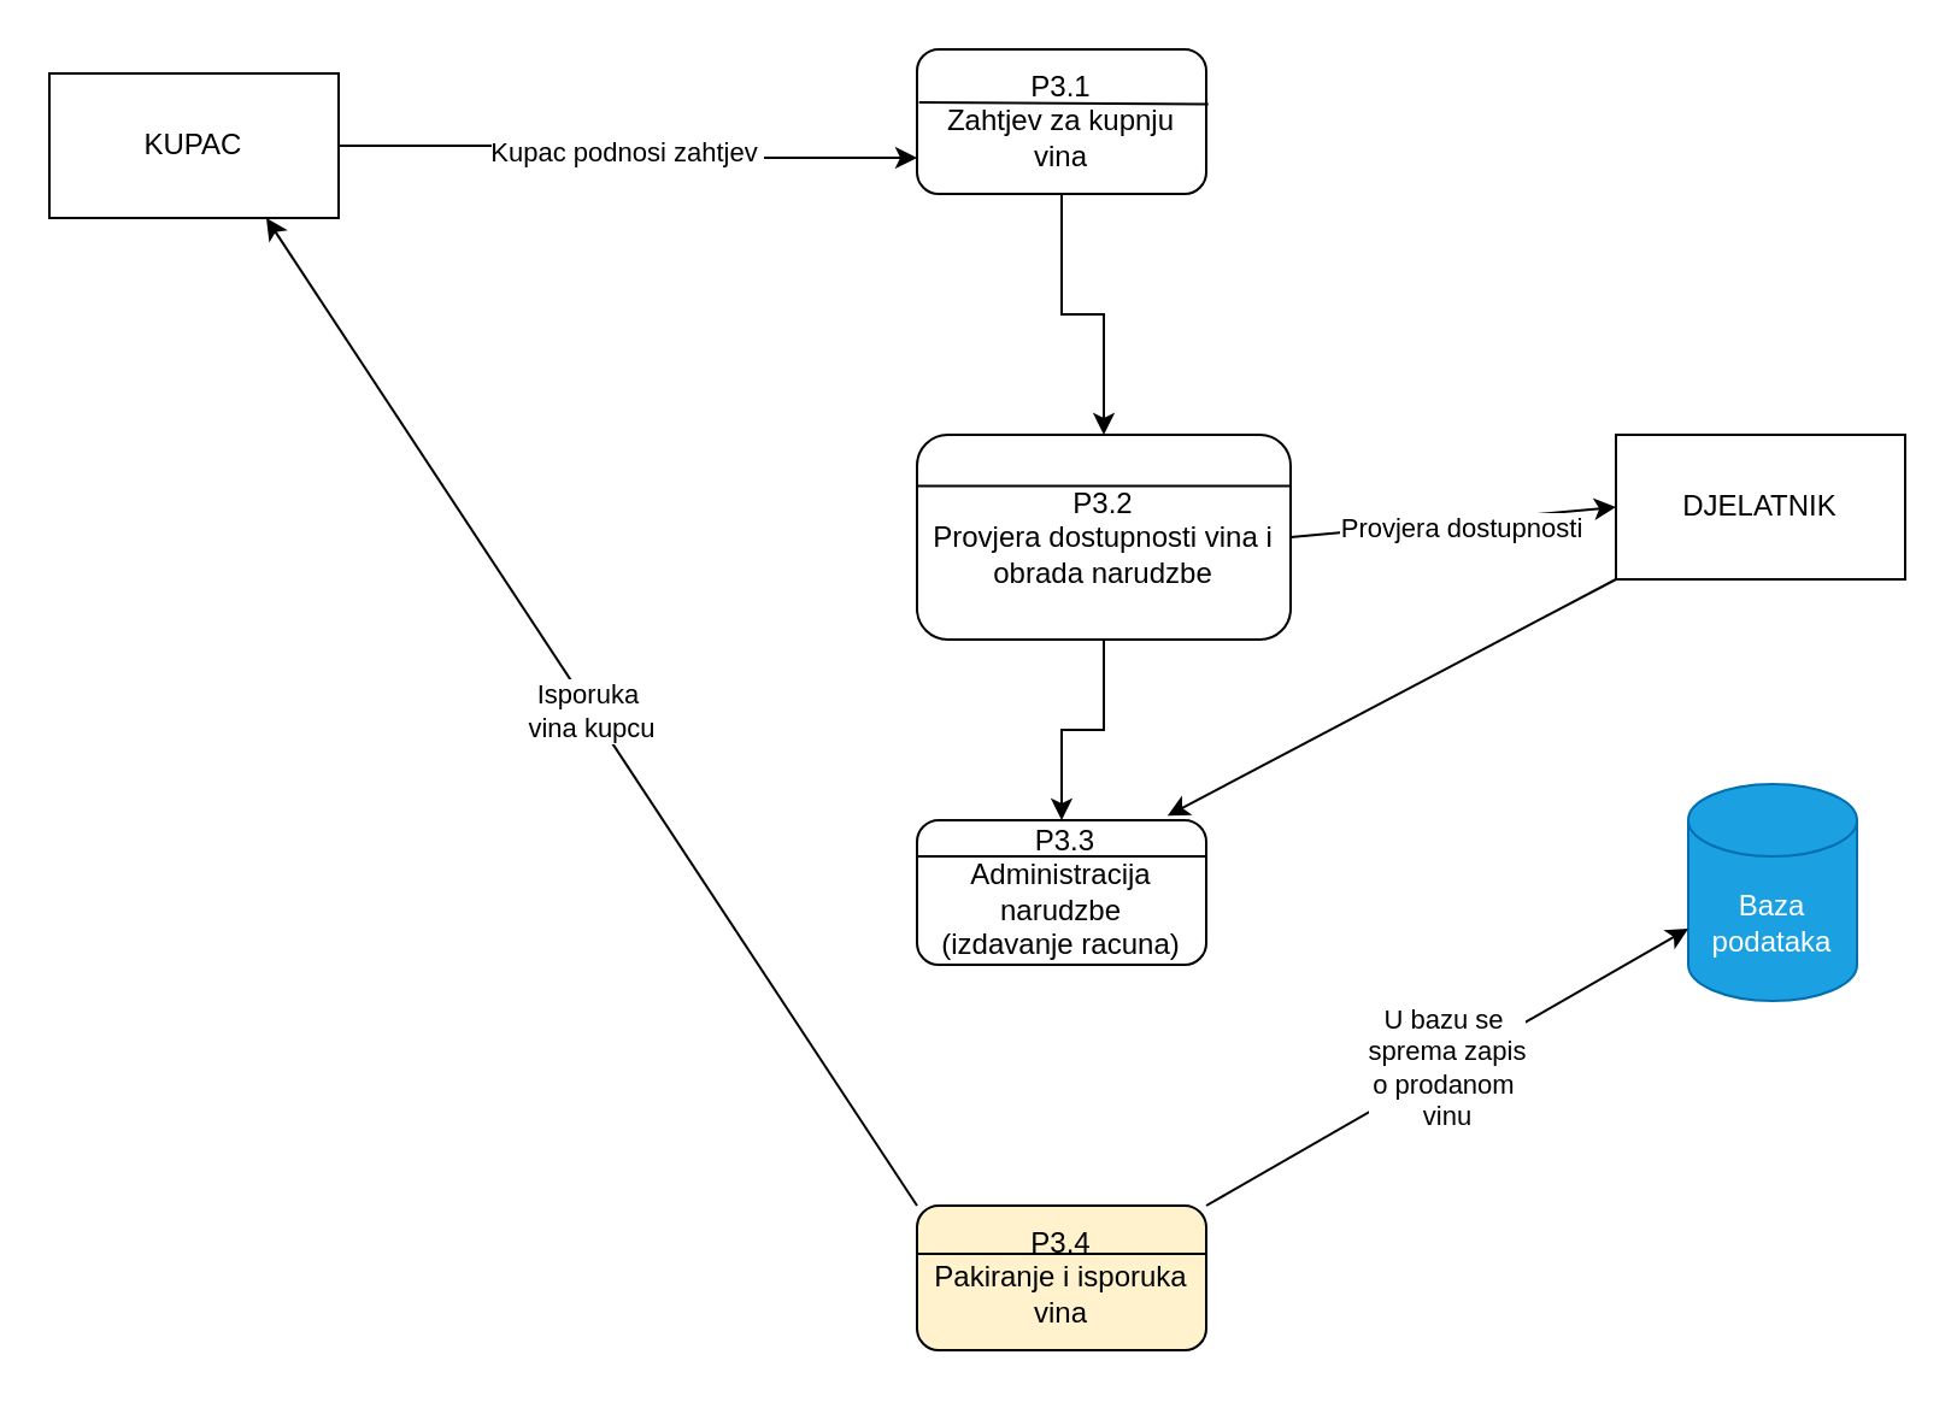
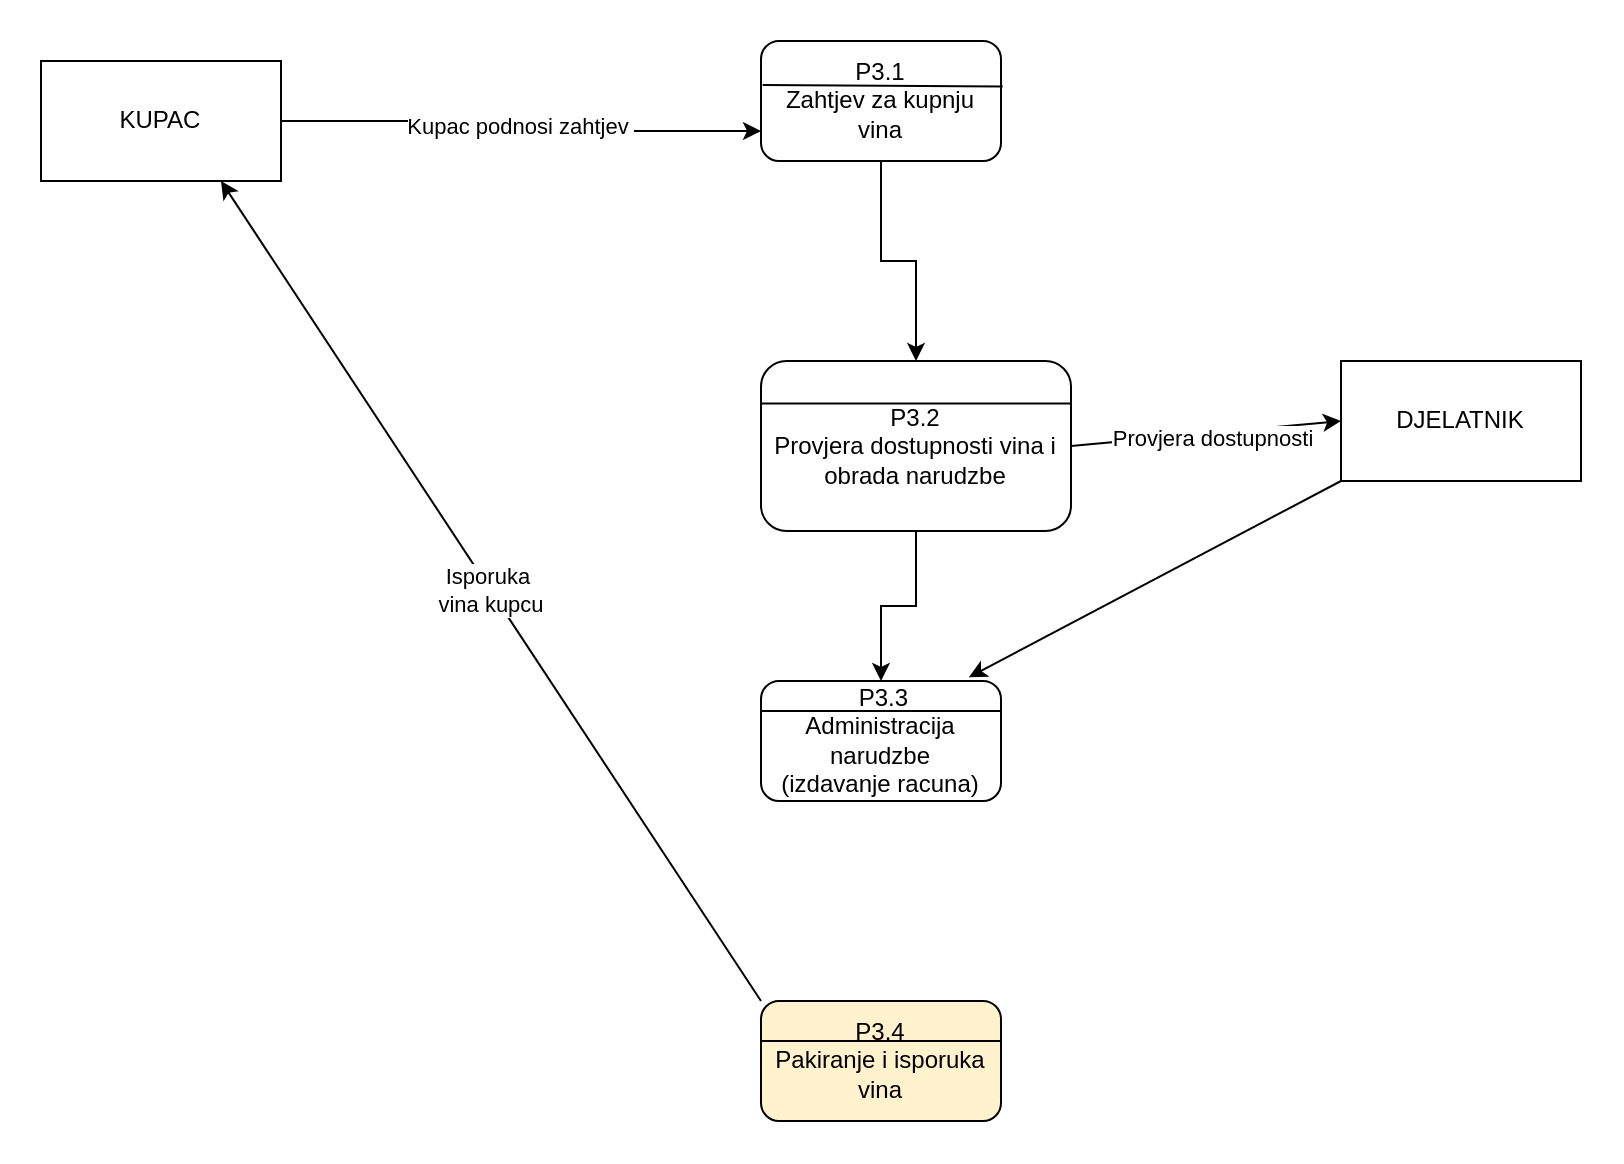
- <mxCell id="11" value="Baza podataka" style="shape=cylinder3;whiteSpace=wrap;html=1;boundedLbl=1;backgroundOutline=1;size=15;fillColor=#1ba1e2;fontColor=#ffffff;strokeColor=#006EAF;" parent="1" vertex="1"><mxGeometry x="700" y="325" width="70" height="90" as="geometry" /></mxCell>
- <mxCell id="13" value="U bazu se&amp;nbsp;&lt;div&gt;sprema zapis&lt;/div&gt;&lt;div&gt;o prodanom&amp;nbsp;&lt;/div&gt;&lt;div&gt;vinu&lt;/div&gt;" style="endArrow=classic;html=1;rounded=0;exitX=1;exitY=0;exitDx=0;exitDy=0;entryX=0;entryY=0;entryDx=0;entryDy=60;entryPerimeter=0;" parent="1" source="9" target="11" edge="1"><mxGeometry width="50" height="50" relative="1" as="geometry"><mxPoint x="370" y="280" as="sourcePoint" /><mxPoint x="420" y="230" as="targetPoint" /></mxGeometry></mxCell>
